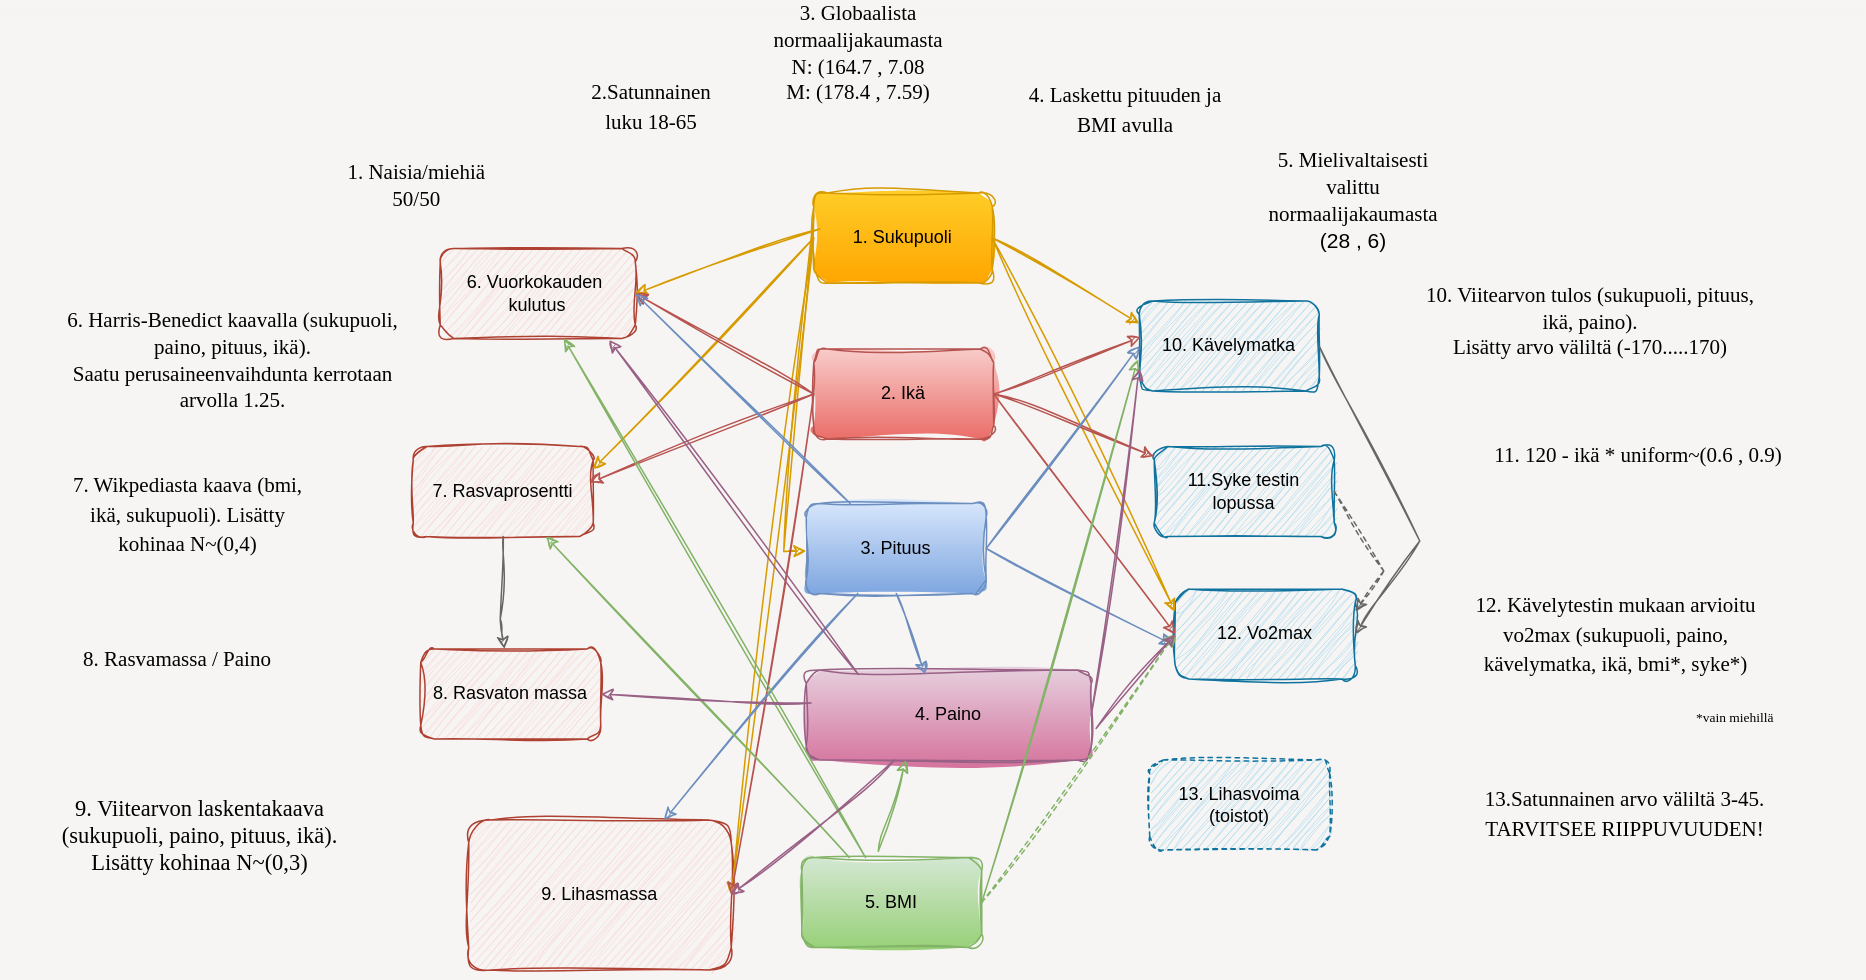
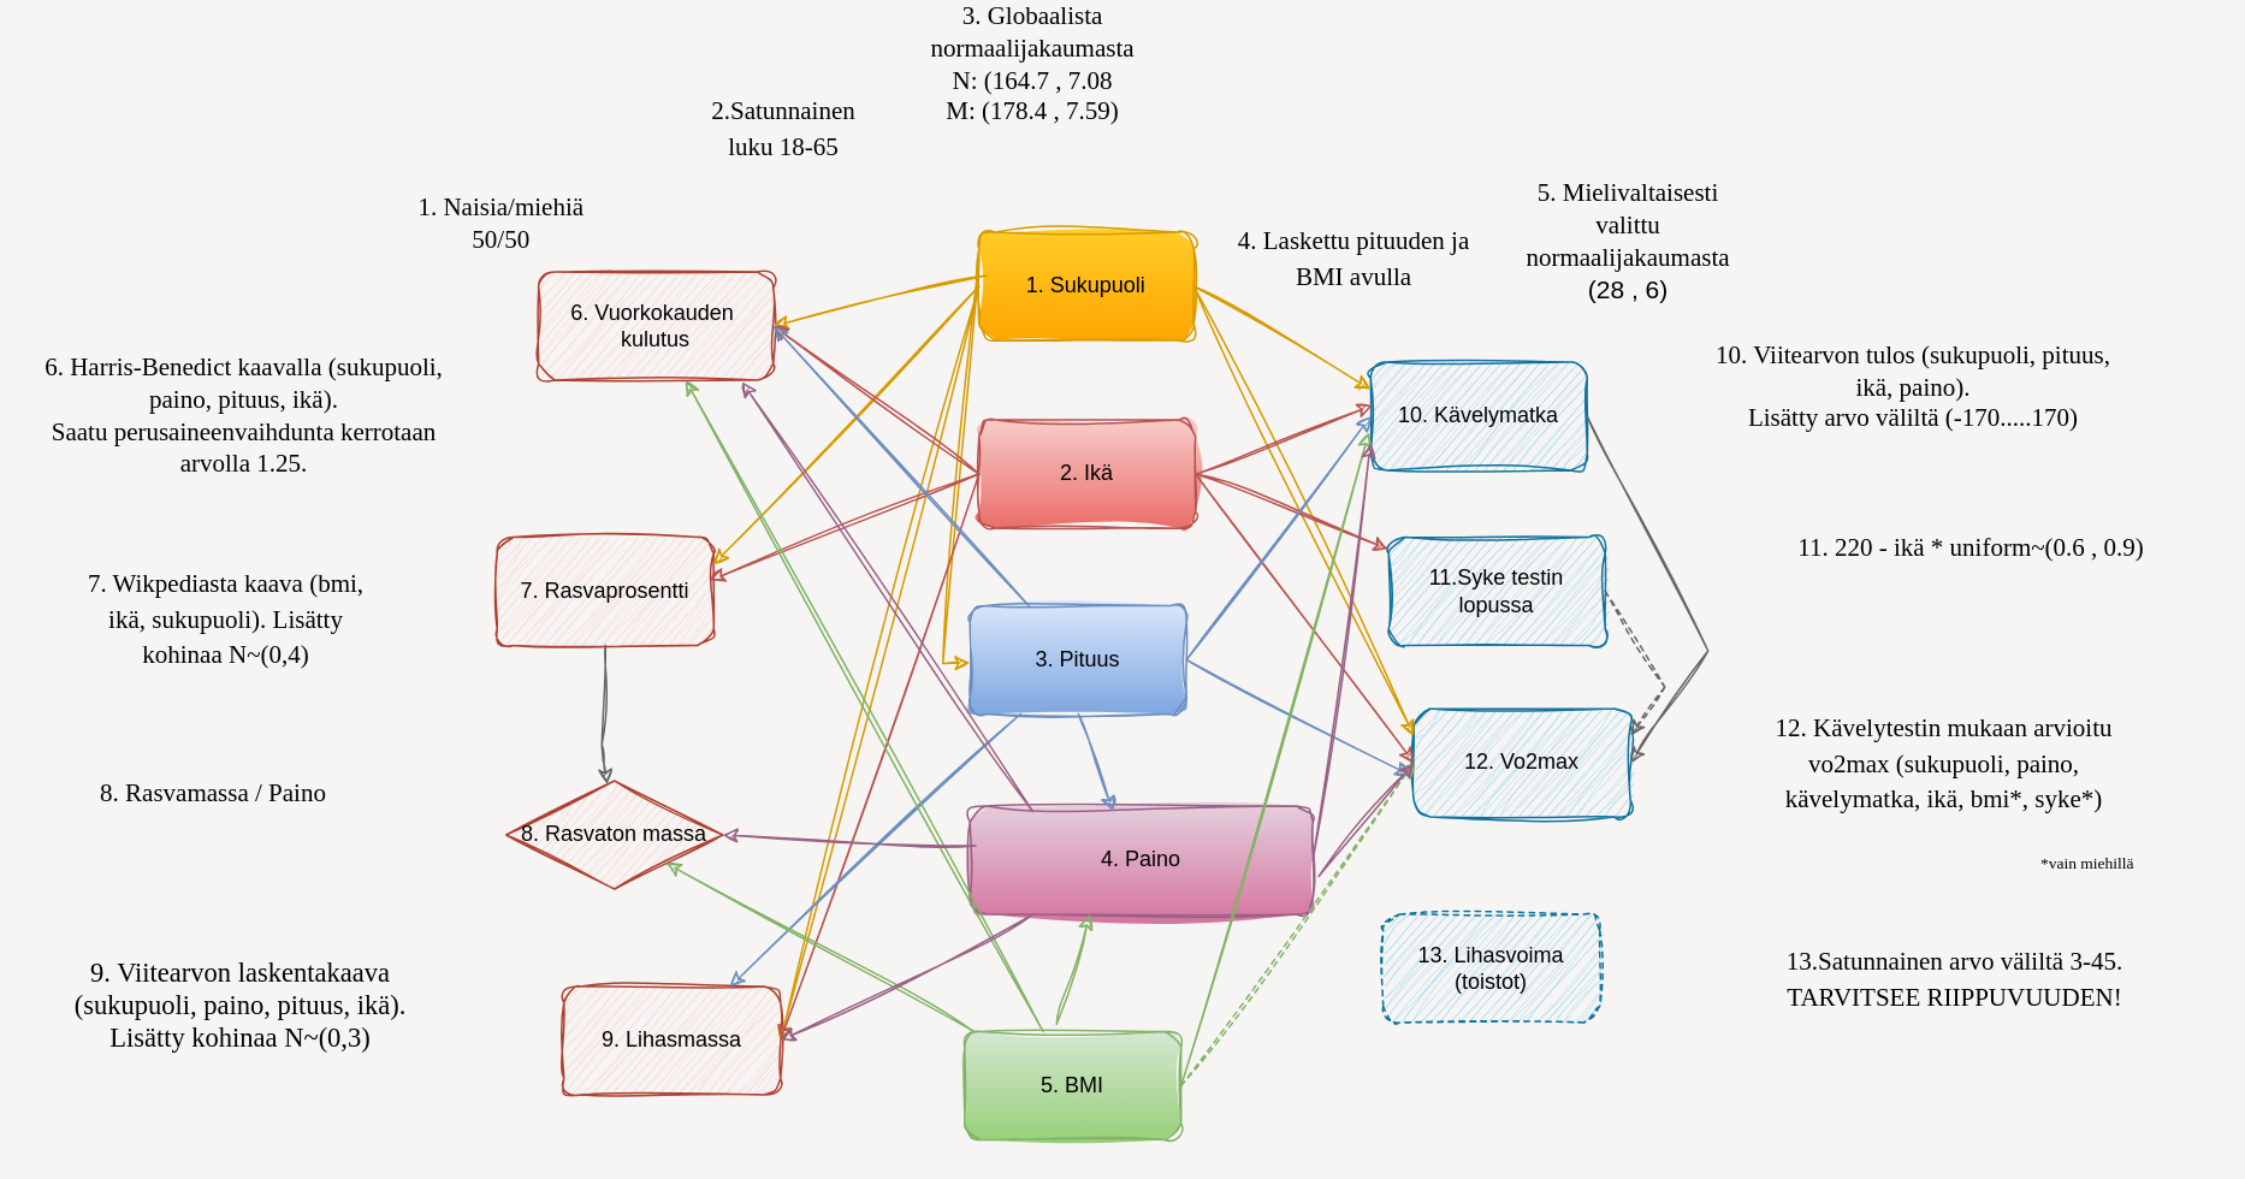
- <mxCell id="49" value="&lt;font style=&quot;font-size: 14px;&quot; face=&quot;Comic Sans MS&quot;&gt;4. Laskettu pituuden ja BMI avulla&lt;/font&gt;" style="text;strokeColor=none;fillColor=none;html=1;align=center;verticalAlign=middle;whiteSpace=wrap;rounded=0;fontSize=16;sketch=1;curveFitting=1;jiggle=2;" parent="1" vertex="1"><mxGeometry x="675" y="31" width="150" height="70" as="geometry" /></mxCell>
+ <mxCell id="49" value="&lt;font style=&quot;font-size: 14px;&quot; face=&quot;Comic Sans MS&quot;&gt;4. Laskettu pituuden ja BMI avulla&lt;/font&gt;" style="text;strokeColor=none;fillColor=none;html=1;align=center;verticalAlign=middle;whiteSpace=wrap;rounded=0;fontSize=16;sketch=1;curveFitting=1;jiggle=2;" parent="1" vertex="1"><mxGeometry x="675" y="101" width="150" height="70" as="geometry" /></mxCell>
- <mxCell id="32" value="6. Vuorkokauden&amp;nbsp;&lt;div&gt;kulutus&lt;/div&gt;" style="rounded=1;whiteSpace=wrap;html=1;sketch=1;curveFitting=1;jiggle=2;fillColor=#fad9d5;strokeColor=#ae4132;" parent="1" vertex="1"><mxGeometry x="293" y="159" width="130" height="60" as="geometry" /></mxCell>
+ <mxCell id="32" value="6. Vuorkokauden&amp;nbsp;&lt;div&gt;kulutus&lt;/div&gt;" style="rounded=1;whiteSpace=wrap;html=1;sketch=1;curveFitting=1;jiggle=2;fillColor=#fad9d5;strokeColor=#ae4132;" parent="1" vertex="1"><mxGeometry x="298" y="144" width="130" height="60" as="geometry" /></mxCell>
- <mxCell id="51" value="&lt;div style=&quot;font-size: 14px;&quot;&gt;&lt;font face=&quot;Comic Sans MS&quot; style=&quot;font-size: 14px;&quot;&gt;6. Harris-Benedict kaavalla (sukupuoli, paino, pituus, ikä).&lt;/font&gt;&lt;/div&gt;&lt;div style=&quot;font-size: 14px;&quot;&gt;&lt;font face=&quot;wNwmvrz2paqFnFBtK1mF&quot; style=&quot;font-size: 14px;&quot;&gt;&lt;font style=&quot;font-size: 14px;&quot;&gt;Saatu perusaineenvaihdunta kerrotaan arvolla 1.25.&lt;/font&gt;&lt;/font&gt;&lt;font face=&quot;wNwmvrz2paqFnFBtK1mF&quot; style=&quot;font-size: 14px;&quot;&gt;&lt;br&gt;&lt;/font&gt;&lt;/div&gt;" style="text;strokeColor=none;fillColor=none;html=1;align=center;verticalAlign=middle;whiteSpace=wrap;rounded=0;fontSize=16;sketch=1;curveFitting=1;jiggle=2;" parent="1" vertex="1"><mxGeometry x="40.22" y="199" width="229.57" height="70" as="geometry" /></mxCell>
+ <mxCell id="51" value="&lt;div style=&quot;font-size: 14px;&quot;&gt;&lt;font face=&quot;Comic Sans MS&quot; style=&quot;font-size: 14px;&quot;&gt;6. Harris-Benedict kaavalla (sukupuoli, paino, pituus, ikä).&lt;/font&gt;&lt;/div&gt;&lt;div style=&quot;font-size: 14px;&quot;&gt;&lt;font face=&quot;wNwmvrz2paqFnFBtK1mF&quot; style=&quot;font-size: 14px;&quot;&gt;&lt;font style=&quot;font-size: 14px;&quot;&gt;Saatu perusaineenvaihdunta kerrotaan arvolla 1.25.&lt;/font&gt;&lt;/font&gt;&lt;font face=&quot;wNwmvrz2paqFnFBtK1mF&quot; style=&quot;font-size: 14px;&quot;&gt;&lt;br&gt;&lt;/font&gt;&lt;/div&gt;" style="text;strokeColor=none;fillColor=none;html=1;align=center;verticalAlign=middle;whiteSpace=wrap;rounded=0;fontSize=16;sketch=1;curveFitting=1;jiggle=2;" parent="1" vertex="1"><mxGeometry x="20.22" y="189" width="229.57" height="70" as="geometry" /></mxCell>
- <mxCell id="57" value="&lt;font style=&quot;font-size: 14px;&quot; face=&quot;Comic Sans MS&quot;&gt;11. 120 - ikä * uniform~(0.6 , 0.9)&lt;/font&gt;" style="text;strokeColor=none;fillColor=none;html=1;align=center;verticalAlign=middle;whiteSpace=wrap;rounded=0;fontSize=16;sketch=1;curveFitting=1;jiggle=2;" parent="1" vertex="1"><mxGeometry x="962" y="291" width="260" height="10" as="geometry" /></mxCell>
+ <mxCell id="57" value="&lt;font style=&quot;font-size: 14px;&quot; face=&quot;Comic Sans MS&quot;&gt;11. 220 - ikä * uniform~(0.6 , 0.9)&lt;/font&gt;" style="text;strokeColor=none;fillColor=none;html=1;align=center;verticalAlign=middle;whiteSpace=wrap;rounded=0;fontSize=16;sketch=1;curveFitting=1;jiggle=2;" parent="1" vertex="1"><mxGeometry x="962" y="291" width="260" height="10" as="geometry" /></mxCell>
- <mxCell id="8" value="8. Rasvaton massa" style="rounded=1;whiteSpace=wrap;html=1;sketch=1;curveFitting=1;jiggle=2;fillColor=#fad9d5;strokeColor=#ae4132;" parent="1" vertex="1"><mxGeometry x="280" y="426" width="120" height="60" as="geometry" /></mxCell>
+ <mxCell id="8" value="8. Rasvaton massa" style="rhombus;whiteSpace=wrap;html=1;sketch=1;curveFitting=1;jiggle=2;fillColor=#fad9d5;strokeColor=#ae4132;" parent="1" vertex="1"><mxGeometry x="280" y="426" width="120" height="60" as="geometry" /></mxCell>
- <mxCell id="38" value="" style="endArrow=classic;html=1;rounded=0;fillColor=#d5e8d4;gradientColor=#97d077;strokeColor=#82b366;sketch=1;curveFitting=1;jiggle=2;" parent="1" source="4" target="7" edge="1"><mxGeometry width="50" height="50" relative="1" as="geometry"><mxPoint x="540" y="539" as="sourcePoint" /><mxPoint x="377" y="259" as="targetPoint" /></mxGeometry></mxCell>
+ <mxCell id="38" value="" style="endArrow=classic;html=1;rounded=0;fillColor=#d5e8d4;gradientColor=#97d077;strokeColor=#82b366;sketch=1;curveFitting=1;jiggle=2;" parent="1" source="4" target="8" edge="1"><mxGeometry width="50" height="50" relative="1" as="geometry"><mxPoint x="540" y="539" as="sourcePoint" /><mxPoint x="377" y="259" as="targetPoint" /></mxGeometry></mxCell>
- <mxCell id="9" value="9. Lihasmassa" style="rounded=1;whiteSpace=wrap;html=1;sketch=1;curveFitting=1;jiggle=2;fillColor=#fad9d5;strokeColor=#ae4132;" parent="1" vertex="1"><mxGeometry x="312" y="540" width="175" height="100" as="geometry" /></mxCell>
+ <mxCell id="9" value="9. Lihasmassa" style="rounded=1;whiteSpace=wrap;html=1;sketch=1;curveFitting=1;jiggle=2;fillColor=#fad9d5;strokeColor=#ae4132;" parent="1" vertex="1"><mxGeometry x="312" y="540" width="120" height="60" as="geometry" /></mxCell>
